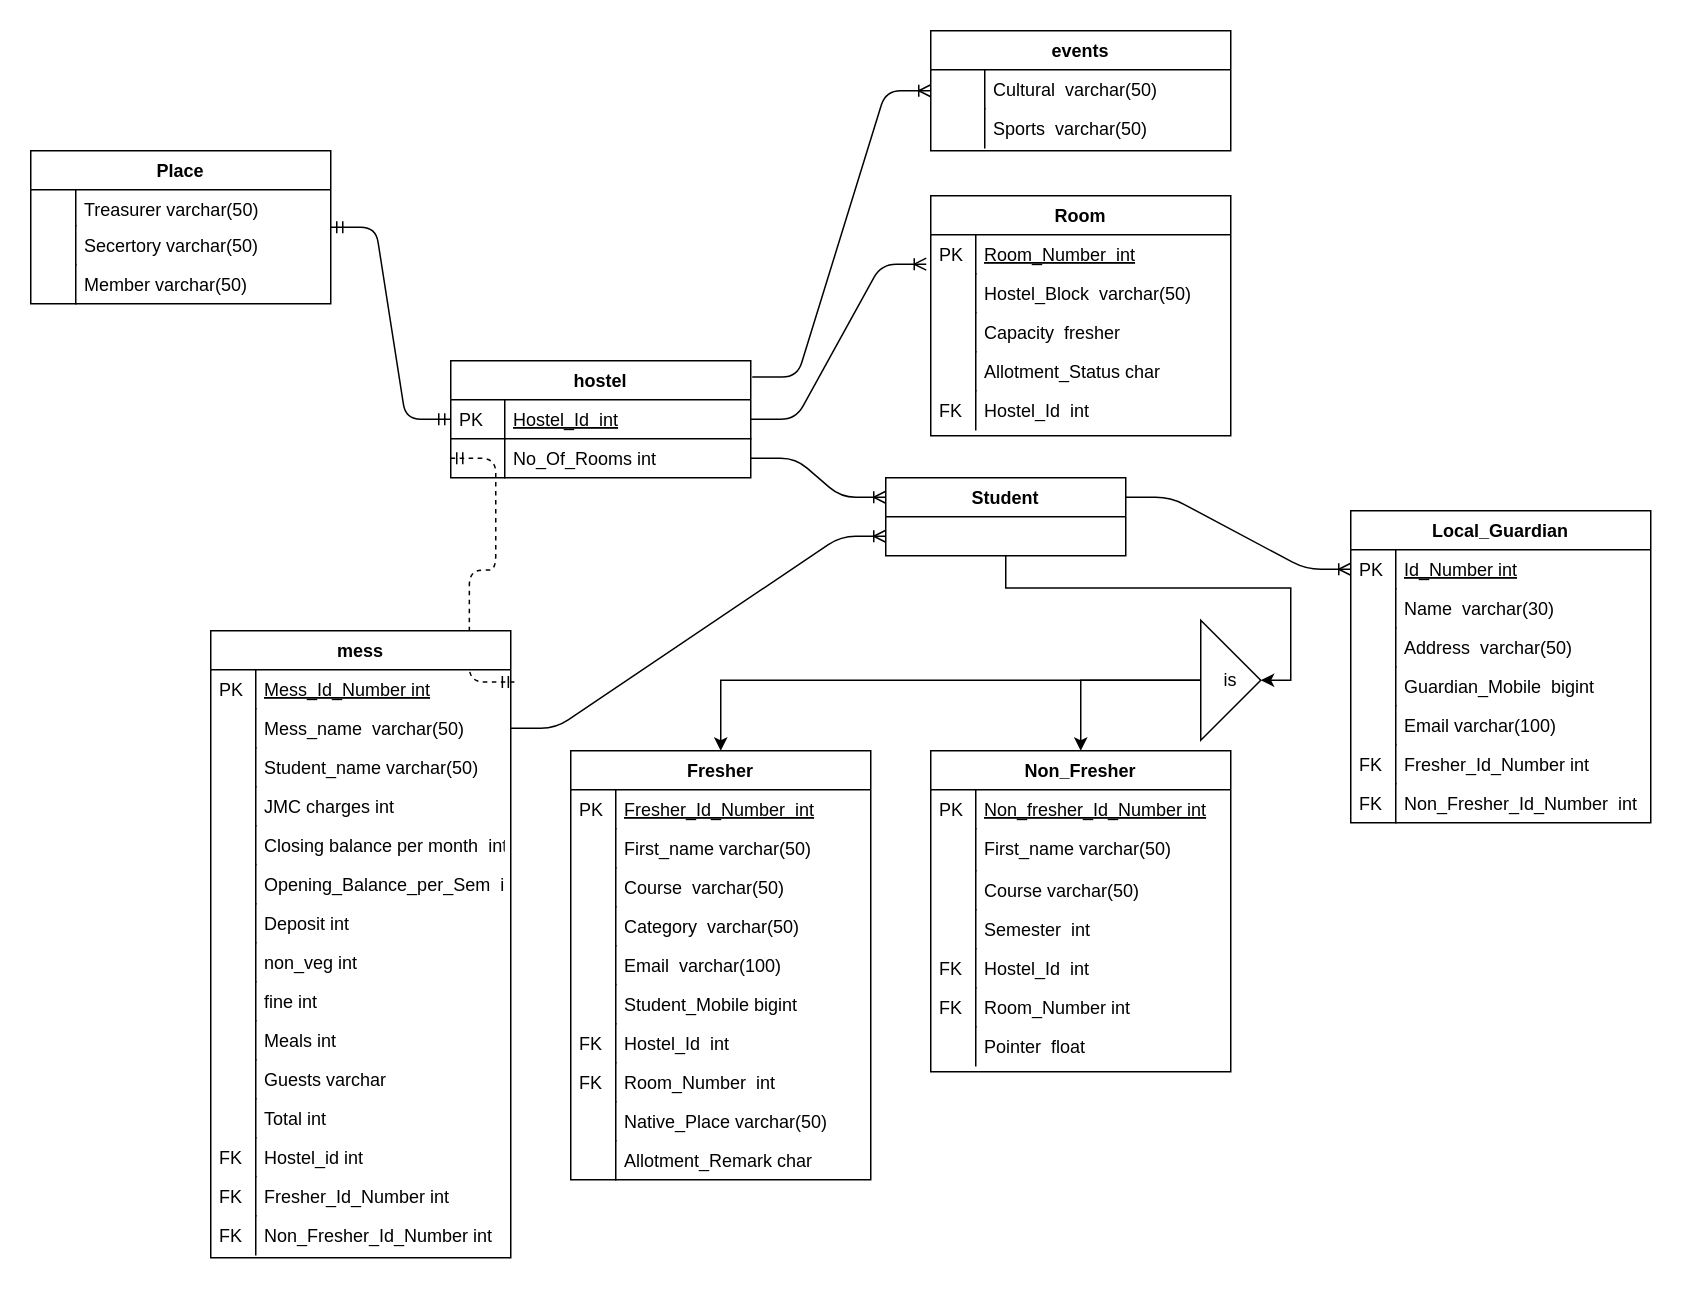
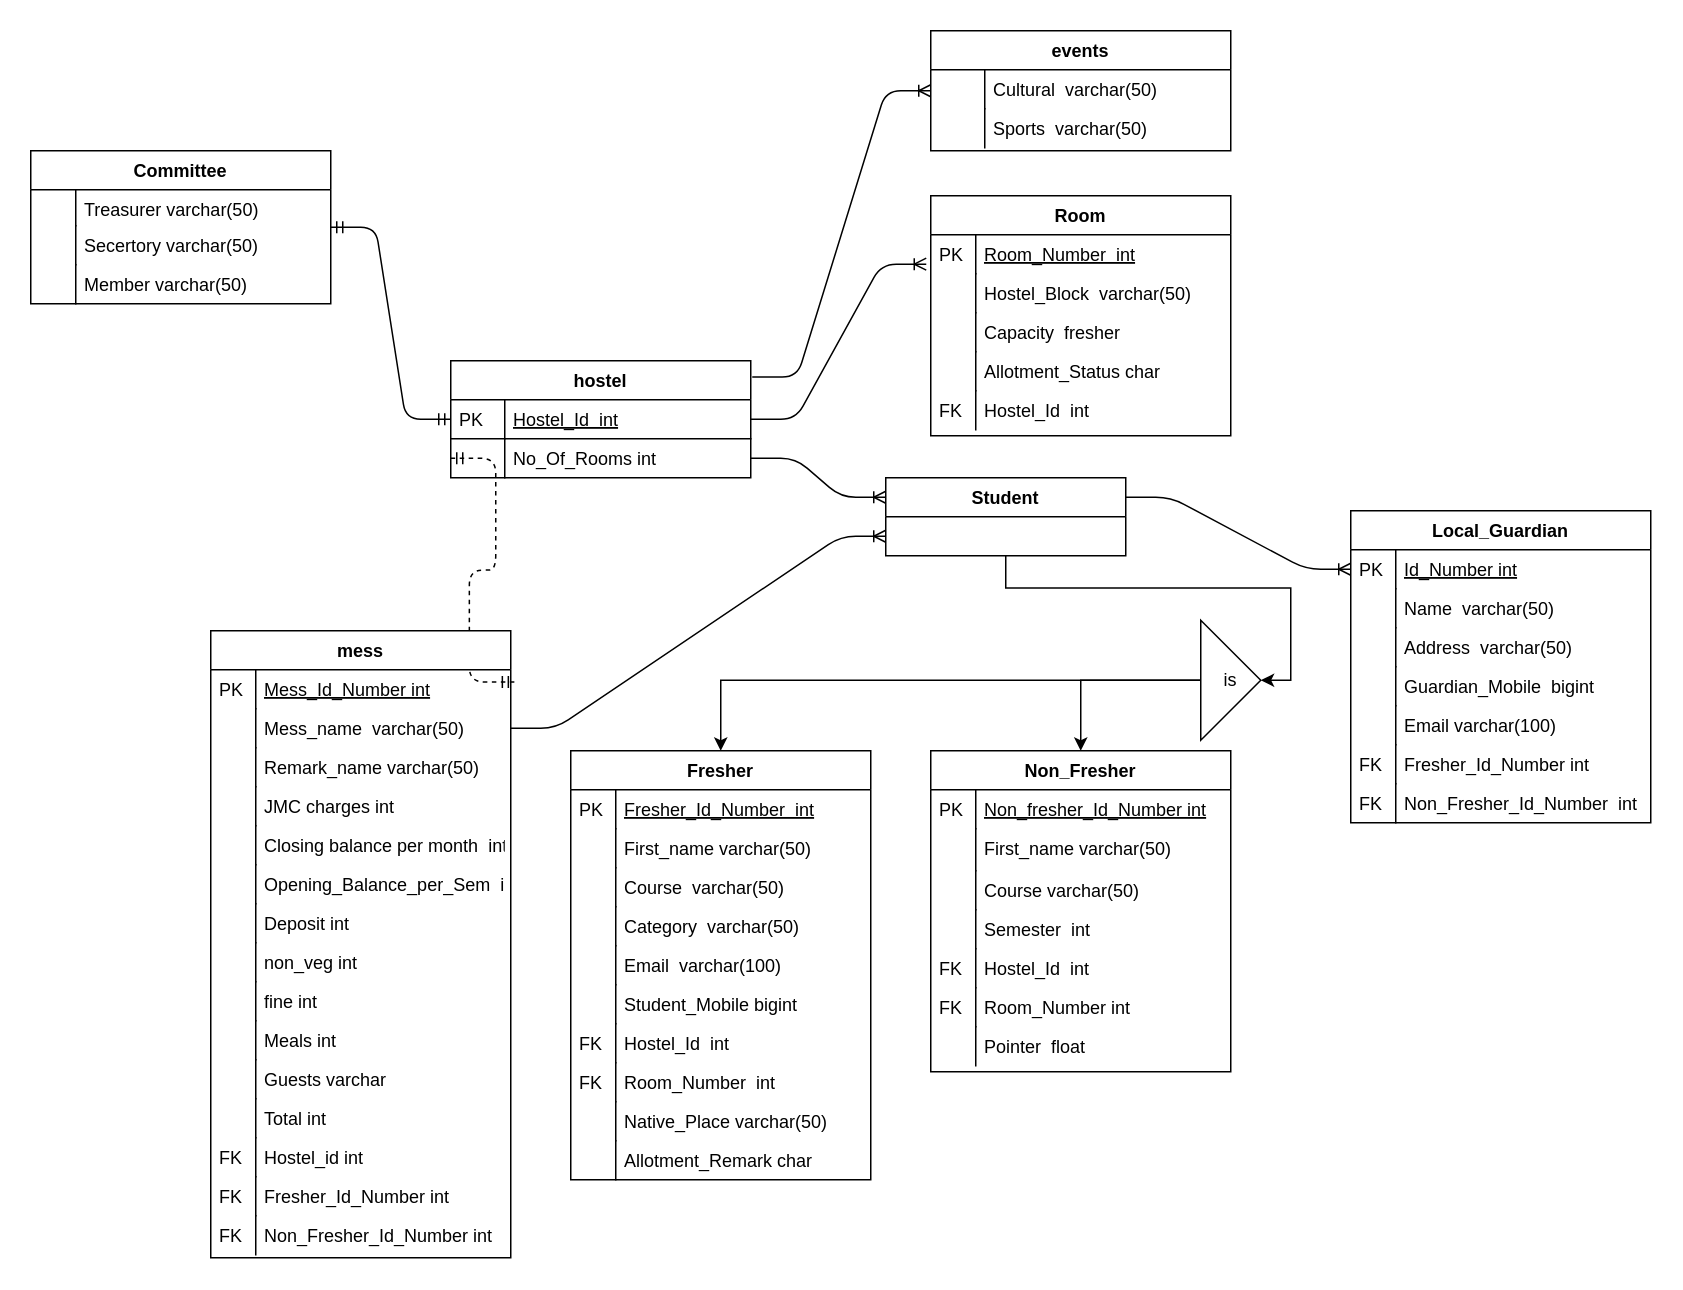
- <mxCell id="117" value="Place" style="swimlane;fontStyle=1;childLayout=stackLayout;horizontal=1;startSize=26;horizontalStack=0;resizeParent=1;resizeLast=0;collapsible=1;marginBottom=0;rounded=0;shadow=0;strokeWidth=1;" vertex="1" parent="1"><mxGeometry x="20" y="100" width="200" height="102" as="geometry"><mxRectangle x="180" y="60" width="160" height="26" as="alternateBounds" /></mxGeometry></mxCell>
+ <mxCell id="117" value="Committee" style="swimlane;fontStyle=1;childLayout=stackLayout;horizontal=1;startSize=26;horizontalStack=0;resizeParent=1;resizeLast=0;collapsible=1;marginBottom=0;rounded=0;shadow=0;strokeWidth=1;" vertex="1" parent="1"><mxGeometry x="20" y="100" width="200" height="102" as="geometry"><mxRectangle x="180" y="60" width="160" height="26" as="alternateBounds" /></mxGeometry></mxCell>
- <mxCell id="53" value="Name  varchar(30)" style="shape=partialRectangle;top=0;left=0;right=0;bottom=0;align=left;verticalAlign=top;fillColor=none;spacingLeft=34;spacingRight=4;overflow=hidden;rotatable=0;points=[[0,0.5],[1,0.5]];portConstraint=eastwest;dropTarget=0;fontSize=12;" vertex="1" parent="50"><mxGeometry y="52" width="200" height="26" as="geometry" /></mxCell>
+ <mxCell id="53" value="Name  varchar(50)" style="shape=partialRectangle;top=0;left=0;right=0;bottom=0;align=left;verticalAlign=top;fillColor=none;spacingLeft=34;spacingRight=4;overflow=hidden;rotatable=0;points=[[0,0.5],[1,0.5]];portConstraint=eastwest;dropTarget=0;fontSize=12;" vertex="1" parent="50"><mxGeometry y="52" width="200" height="26" as="geometry" /></mxCell>
- <mxCell id="91" value="Student_name varchar(50)" style="shape=partialRectangle;top=0;left=0;right=0;bottom=0;align=left;verticalAlign=top;fillColor=none;spacingLeft=34;spacingRight=4;overflow=hidden;rotatable=0;points=[[0,0.5],[1,0.5]];portConstraint=eastwest;dropTarget=0;fontSize=12;" parent="86" vertex="1"><mxGeometry y="78" width="200" height="26" as="geometry" /></mxCell>
+ <mxCell id="91" value="Remark_name varchar(50)" style="shape=partialRectangle;top=0;left=0;right=0;bottom=0;align=left;verticalAlign=top;fillColor=none;spacingLeft=34;spacingRight=4;overflow=hidden;rotatable=0;points=[[0,0.5],[1,0.5]];portConstraint=eastwest;dropTarget=0;fontSize=12;" parent="86" vertex="1"><mxGeometry y="78" width="200" height="26" as="geometry" /></mxCell>
